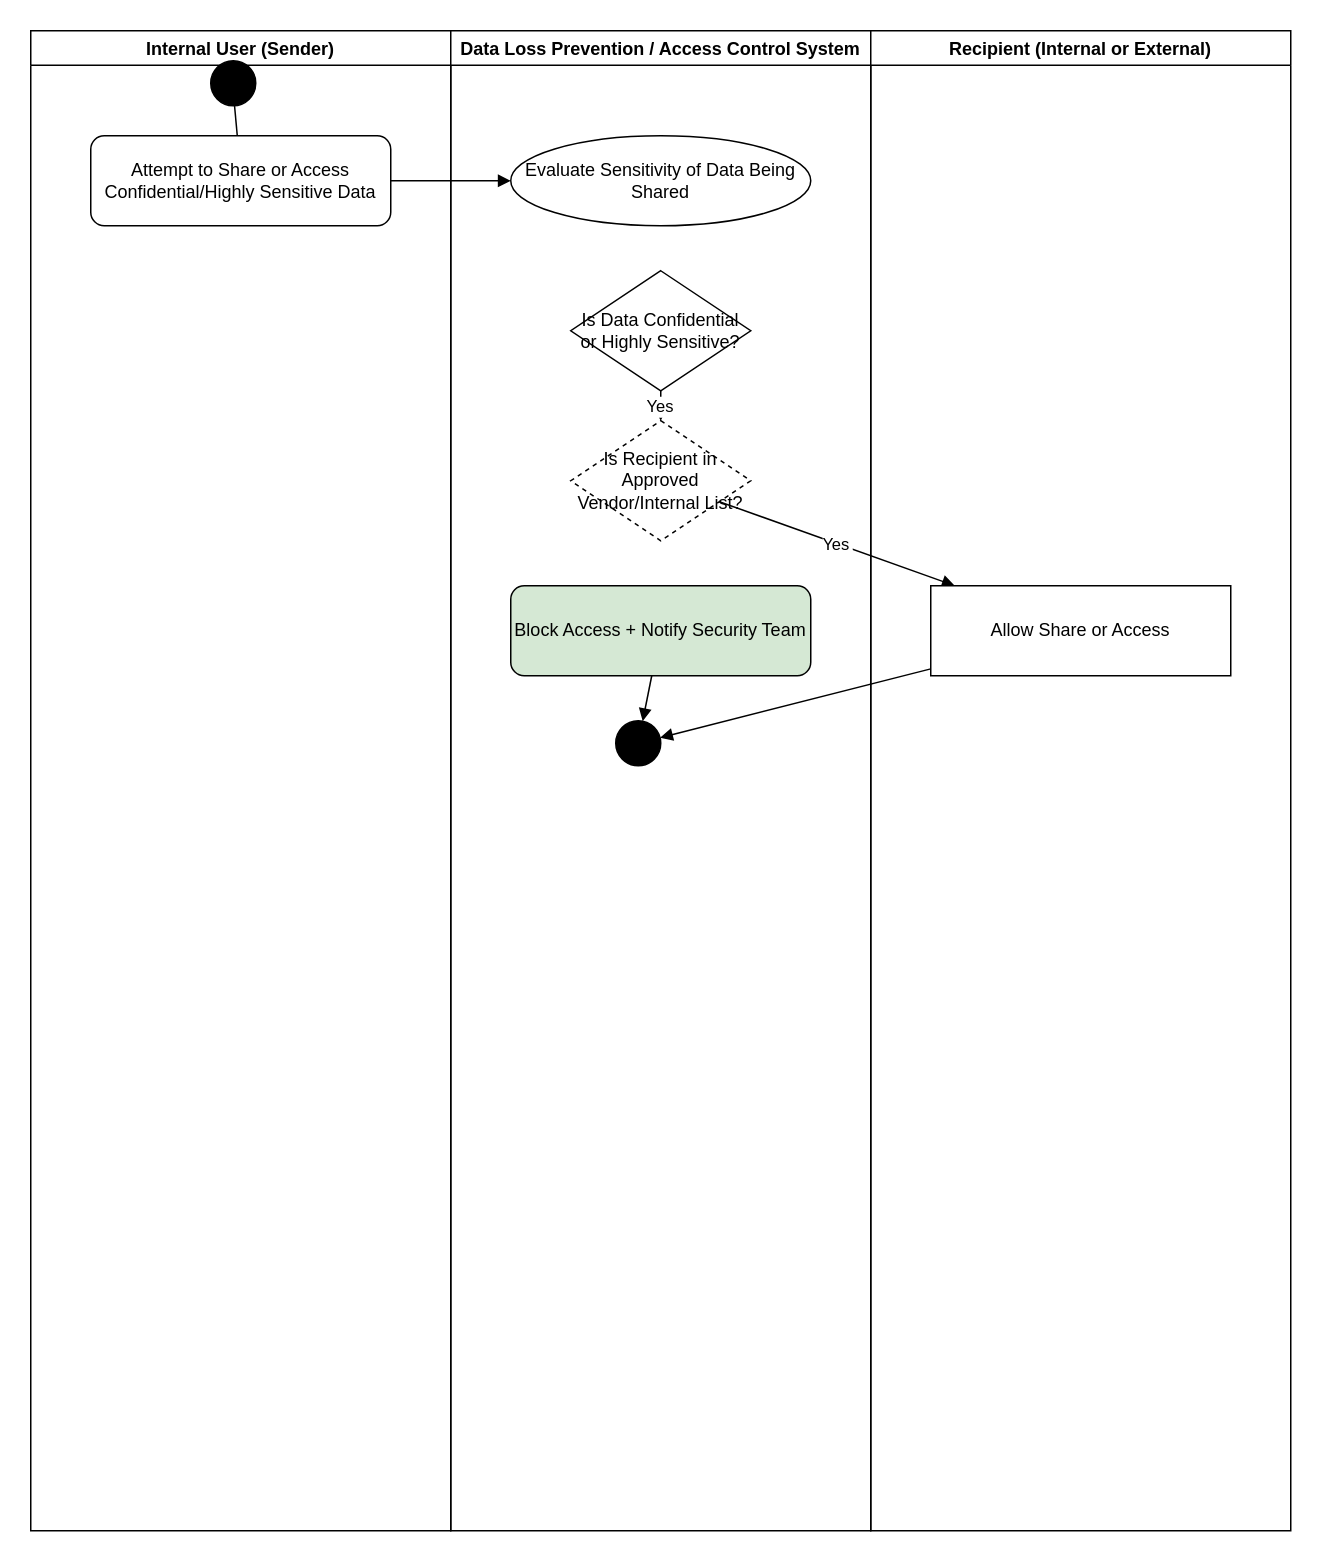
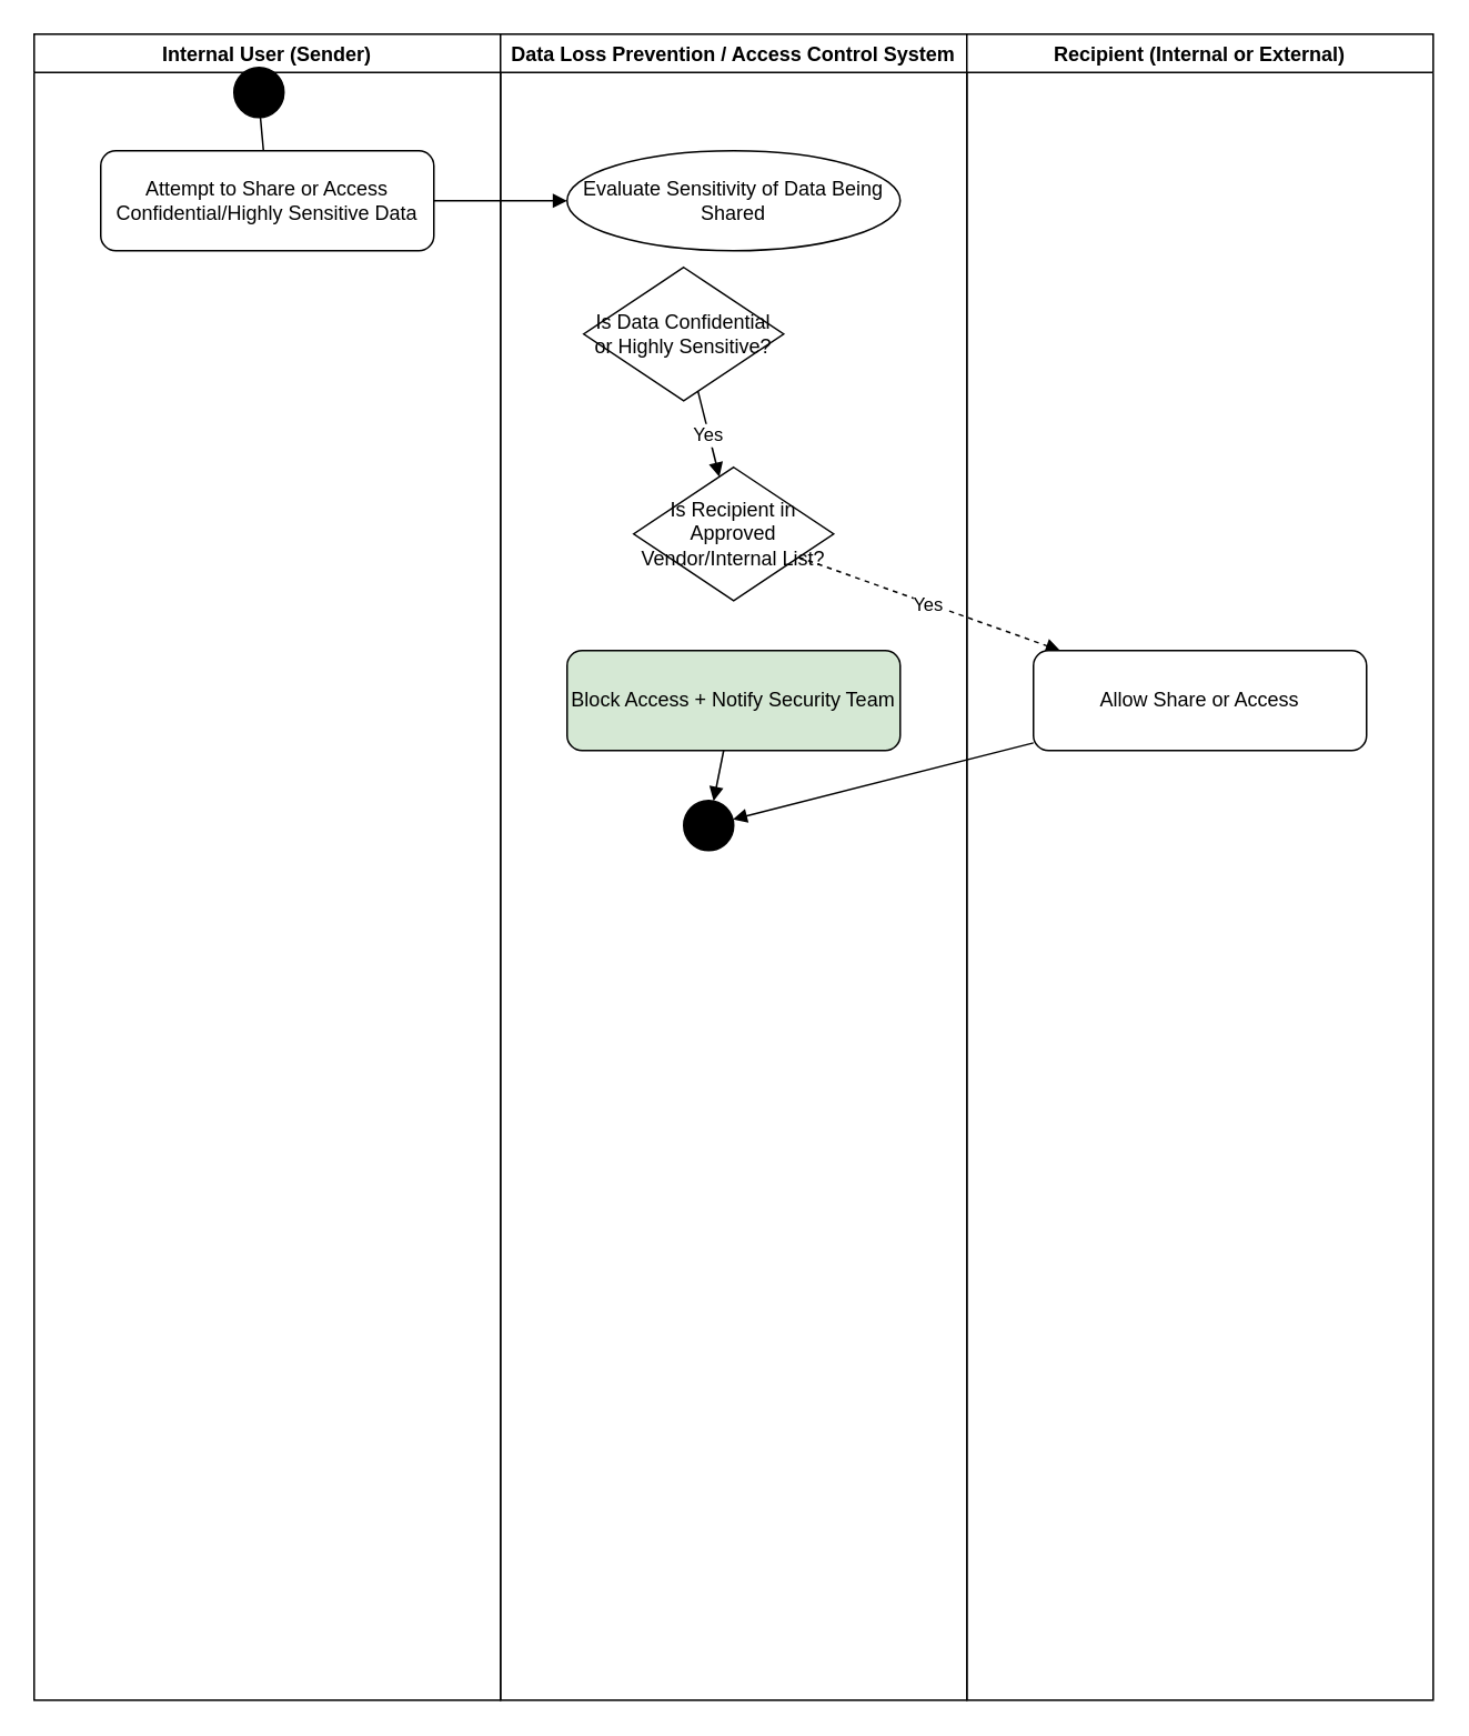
- <mxCell id="8" value="Is Data Confidential or Highly Sensitive?" style="rhombus;whiteSpace=wrap;html=1;" vertex="1" parent="3"><mxGeometry x="80" y="160" width="120" height="80" as="geometry" /></mxCell>
+ <mxCell id="8" value="Is Data Confidential or Highly Sensitive?" style="rhombus;whiteSpace=wrap;html=1;" vertex="1" parent="3"><mxGeometry x="50" y="140" width="120" height="80" as="geometry" /></mxCell>
- <mxCell id="9" value="Is Recipient in Approved Vendor/Internal List?" style="rhombus;whiteSpace=wrap;html=1;dashed=1;" vertex="1" parent="3"><mxGeometry x="80" y="260" width="120" height="80" as="geometry" /></mxCell>
+ <mxCell id="9" value="Is Recipient in Approved Vendor/Internal List?" style="rhombus;whiteSpace=wrap;html=1;" vertex="1" parent="3"><mxGeometry x="80" y="260" width="120" height="80" as="geometry" /></mxCell>
- <mxCell id="16" value="Yes" style="endArrow=block;" edge="1" parent="3" source="9" target="10"><mxGeometry relative="1" as="geometry" /></mxCell>
+ <mxCell id="16" value="Yes" style="endArrow=block;dashed=1;" edge="1" parent="3" source="9" target="10"><mxGeometry relative="1" as="geometry" /></mxCell>
- <mxCell id="10" value="Allow Share or Access" style="whiteSpace=wrap;html=1;rounded=0;" vertex="1" parent="4"><mxGeometry x="40" y="370" width="200" height="60" as="geometry" /></mxCell>
+ <mxCell id="10" value="Allow Share or Access" style="rounded=1;whiteSpace=wrap;html=1;" vertex="1" parent="4"><mxGeometry x="40" y="370" width="200" height="60" as="geometry" /></mxCell>
